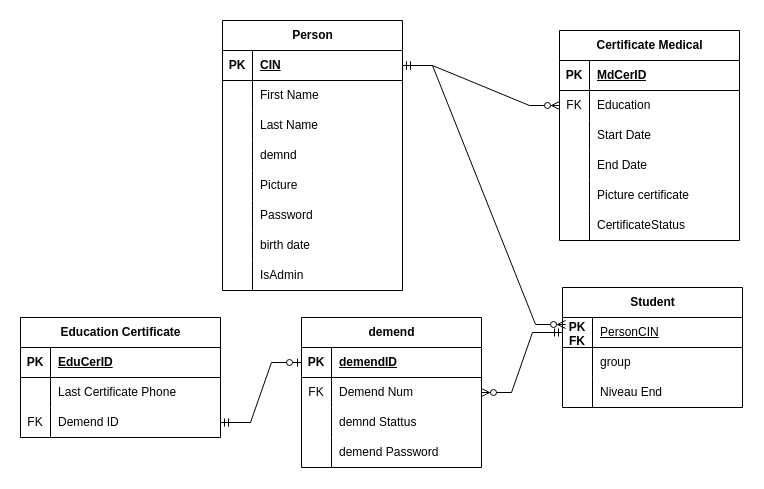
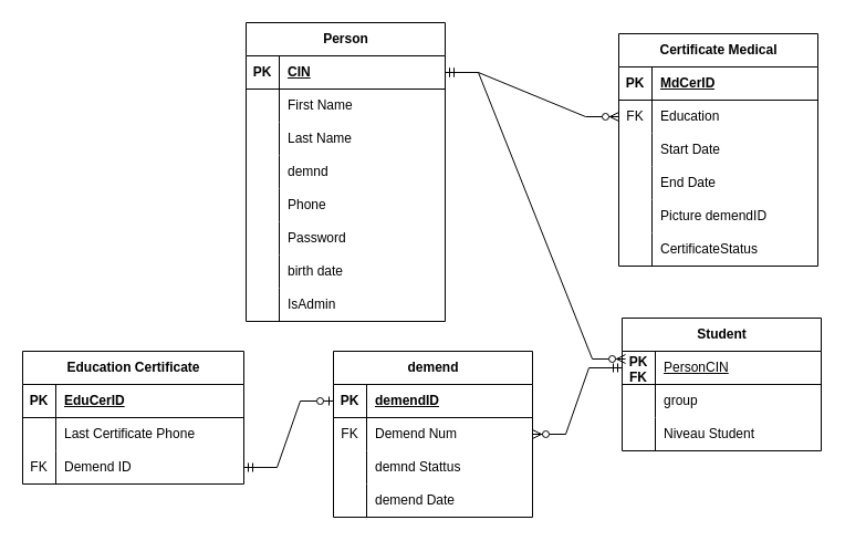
- <mxCell id="17" value="Picture" style="shape=partialRectangle;connectable=0;fillColor=none;top=0;left=0;bottom=0;right=0;align=left;spacingLeft=6;overflow=hidden;whiteSpace=wrap;html=1;" parent="15" vertex="1"><mxGeometry x="30" width="150" height="30" as="geometry"><mxRectangle width="150" height="30" as="alternateBounds" /></mxGeometry></mxCell>
+ <mxCell id="17" value="Phone" style="shape=partialRectangle;connectable=0;fillColor=none;top=0;left=0;bottom=0;right=0;align=left;spacingLeft=6;overflow=hidden;whiteSpace=wrap;html=1;" parent="15" vertex="1"><mxGeometry x="30" width="150" height="30" as="geometry"><mxRectangle width="150" height="30" as="alternateBounds" /></mxGeometry></mxCell>
- <mxCell id="42" value="Picture certificate" style="shape=partialRectangle;connectable=0;fillColor=none;top=0;left=0;bottom=0;right=0;align=left;spacingLeft=6;overflow=hidden;whiteSpace=wrap;html=1;" parent="40" vertex="1"><mxGeometry x="30" width="150" height="30" as="geometry"><mxRectangle width="150" height="30" as="alternateBounds" /></mxGeometry></mxCell>
+ <mxCell id="42" value="Picture demendID" style="shape=partialRectangle;connectable=0;fillColor=none;top=0;left=0;bottom=0;right=0;align=left;spacingLeft=6;overflow=hidden;whiteSpace=wrap;html=1;" parent="40" vertex="1"><mxGeometry x="30" width="150" height="30" as="geometry"><mxRectangle width="150" height="30" as="alternateBounds" /></mxGeometry></mxCell>
- <mxCell id="67" value="Niveau End" style="shape=partialRectangle;connectable=0;fillColor=none;top=0;left=0;bottom=0;right=0;align=left;spacingLeft=6;overflow=hidden;whiteSpace=wrap;html=1;" parent="65" vertex="1"><mxGeometry x="30" width="150" height="30" as="geometry"><mxRectangle width="150" height="30" as="alternateBounds" /></mxGeometry></mxCell>
+ <mxCell id="67" value="Niveau Student" style="shape=partialRectangle;connectable=0;fillColor=none;top=0;left=0;bottom=0;right=0;align=left;spacingLeft=6;overflow=hidden;whiteSpace=wrap;html=1;" parent="65" vertex="1"><mxGeometry x="30" width="150" height="30" as="geometry"><mxRectangle width="150" height="30" as="alternateBounds" /></mxGeometry></mxCell>
- <mxCell id="81" value="demend Password" style="shape=partialRectangle;connectable=0;fillColor=none;top=0;left=0;bottom=0;right=0;align=left;spacingLeft=6;overflow=hidden;whiteSpace=wrap;html=1;" parent="79" vertex="1"><mxGeometry x="30" width="150" height="30" as="geometry"><mxRectangle width="150" height="30" as="alternateBounds" /></mxGeometry></mxCell>
+ <mxCell id="81" value="demend Date" style="shape=partialRectangle;connectable=0;fillColor=none;top=0;left=0;bottom=0;right=0;align=left;spacingLeft=6;overflow=hidden;whiteSpace=wrap;html=1;" parent="79" vertex="1"><mxGeometry x="30" width="150" height="30" as="geometry"><mxRectangle width="150" height="30" as="alternateBounds" /></mxGeometry></mxCell>
